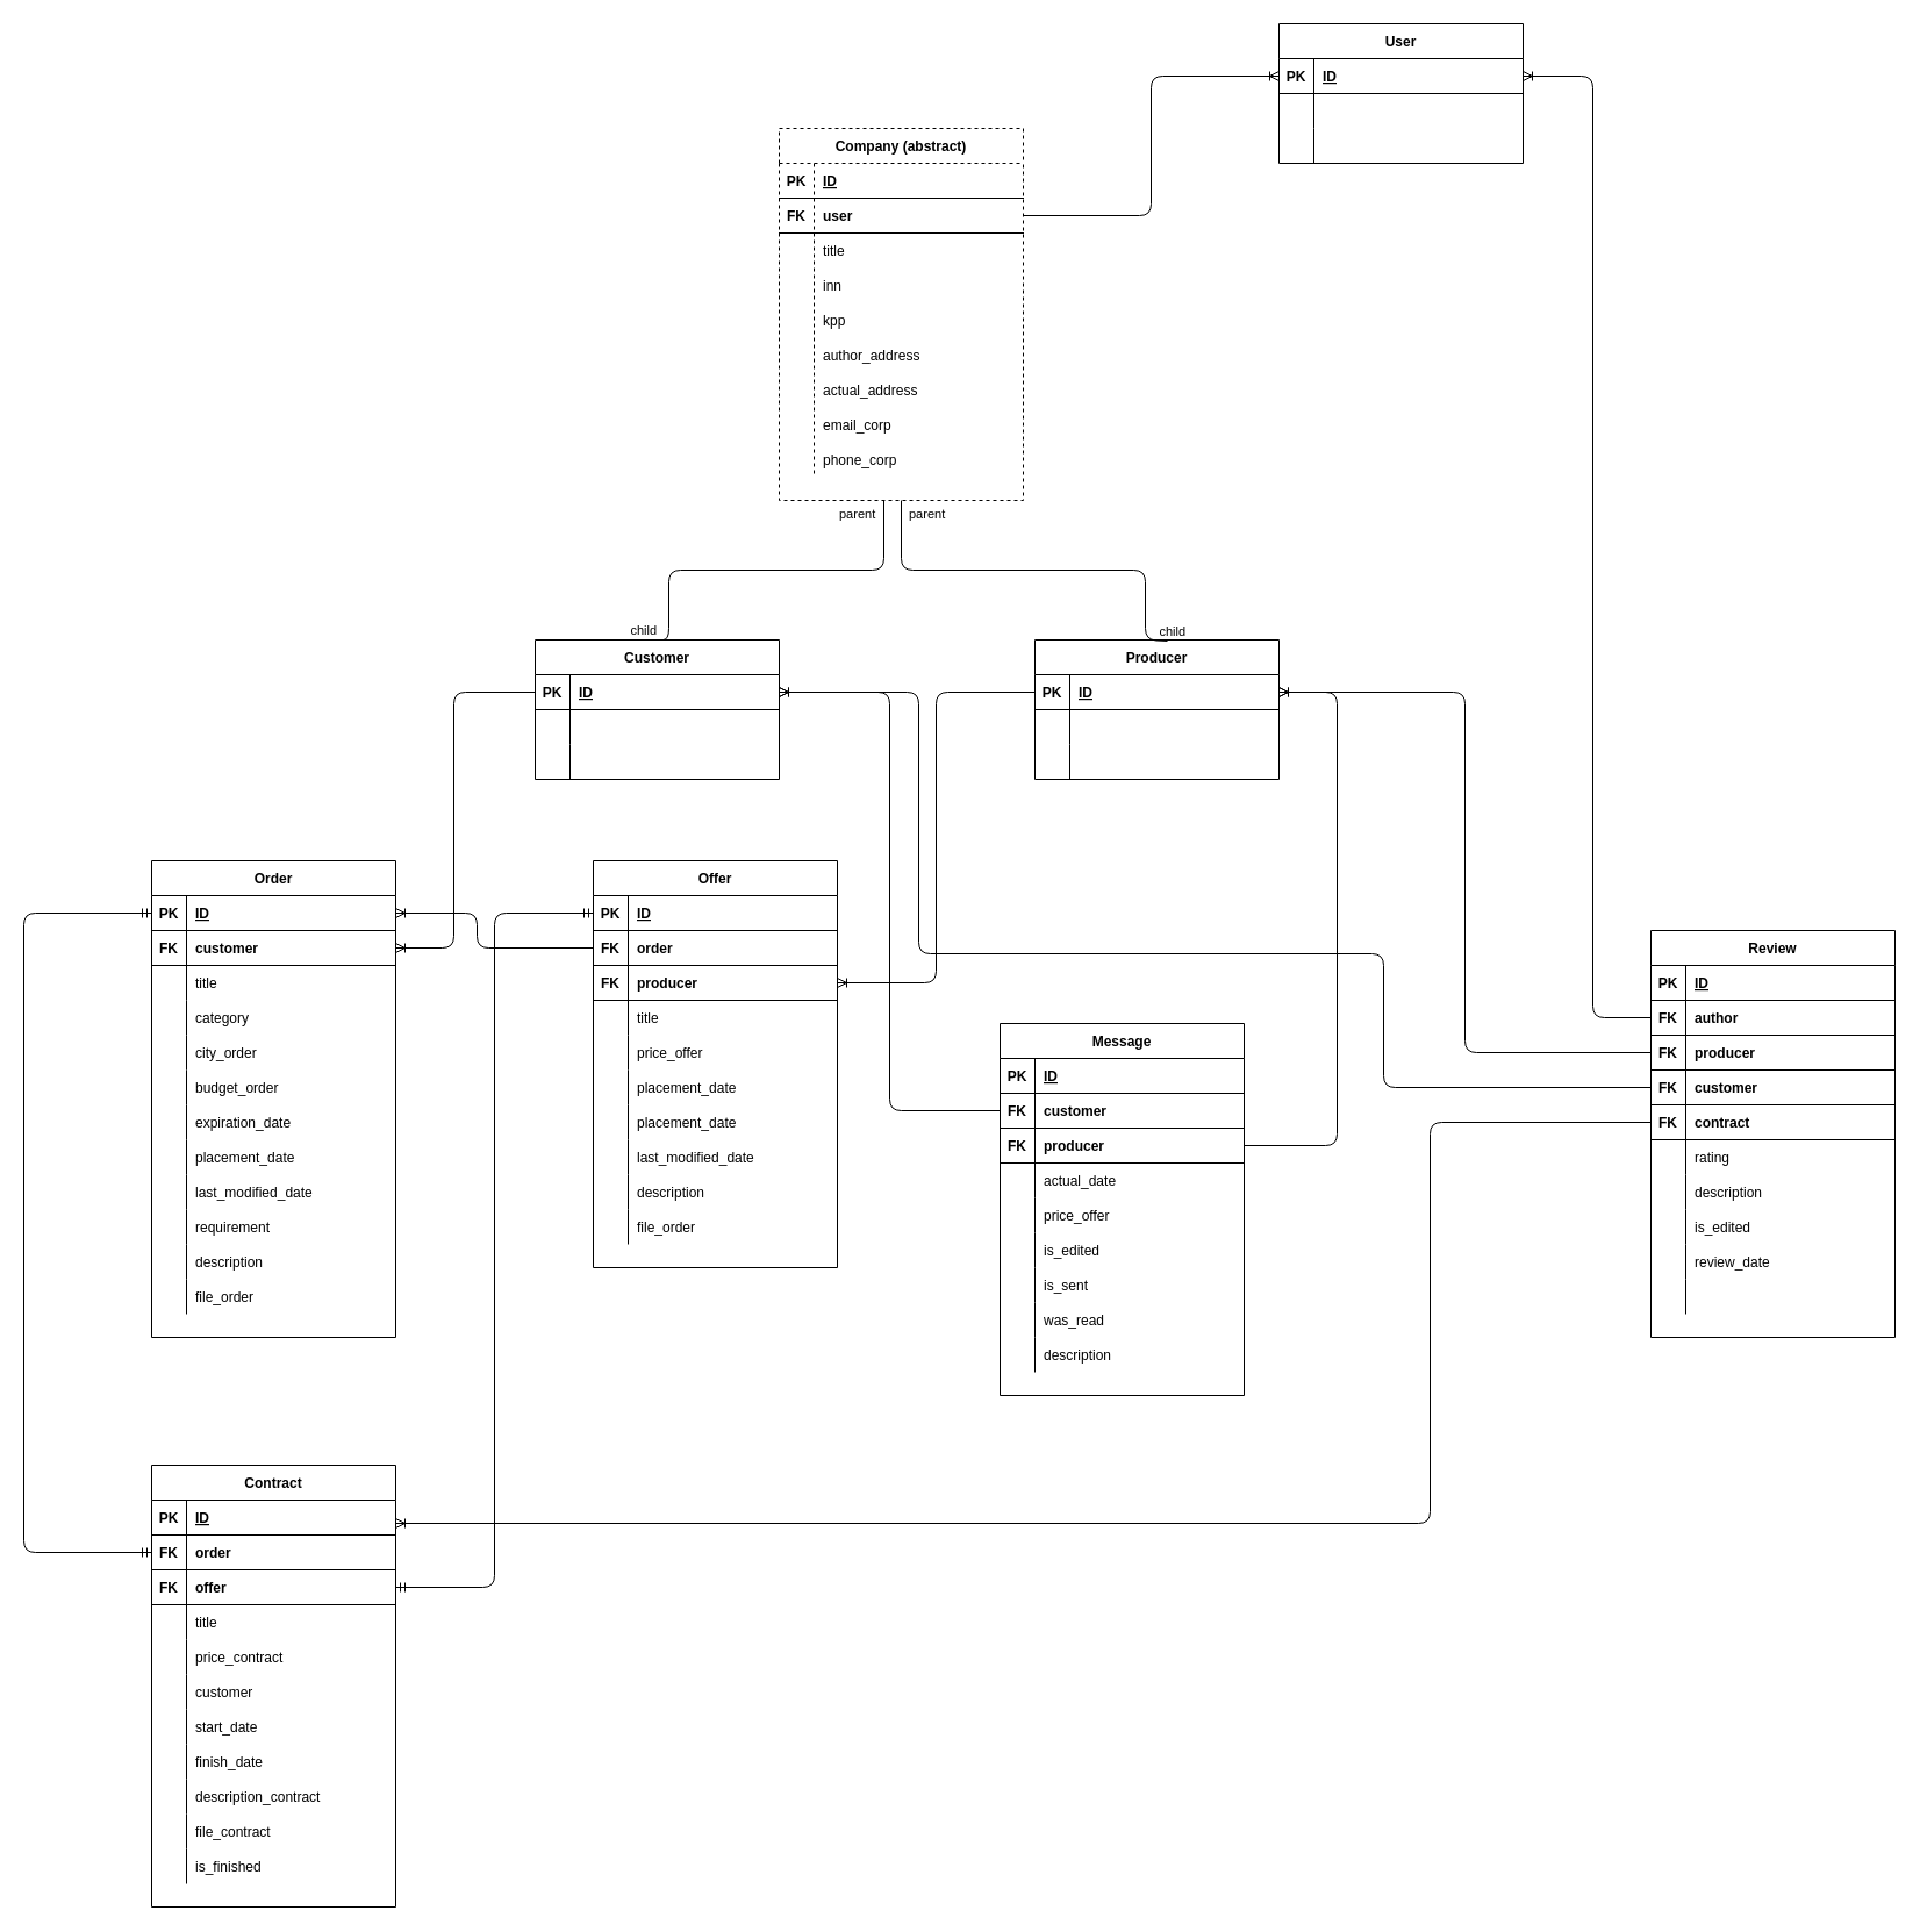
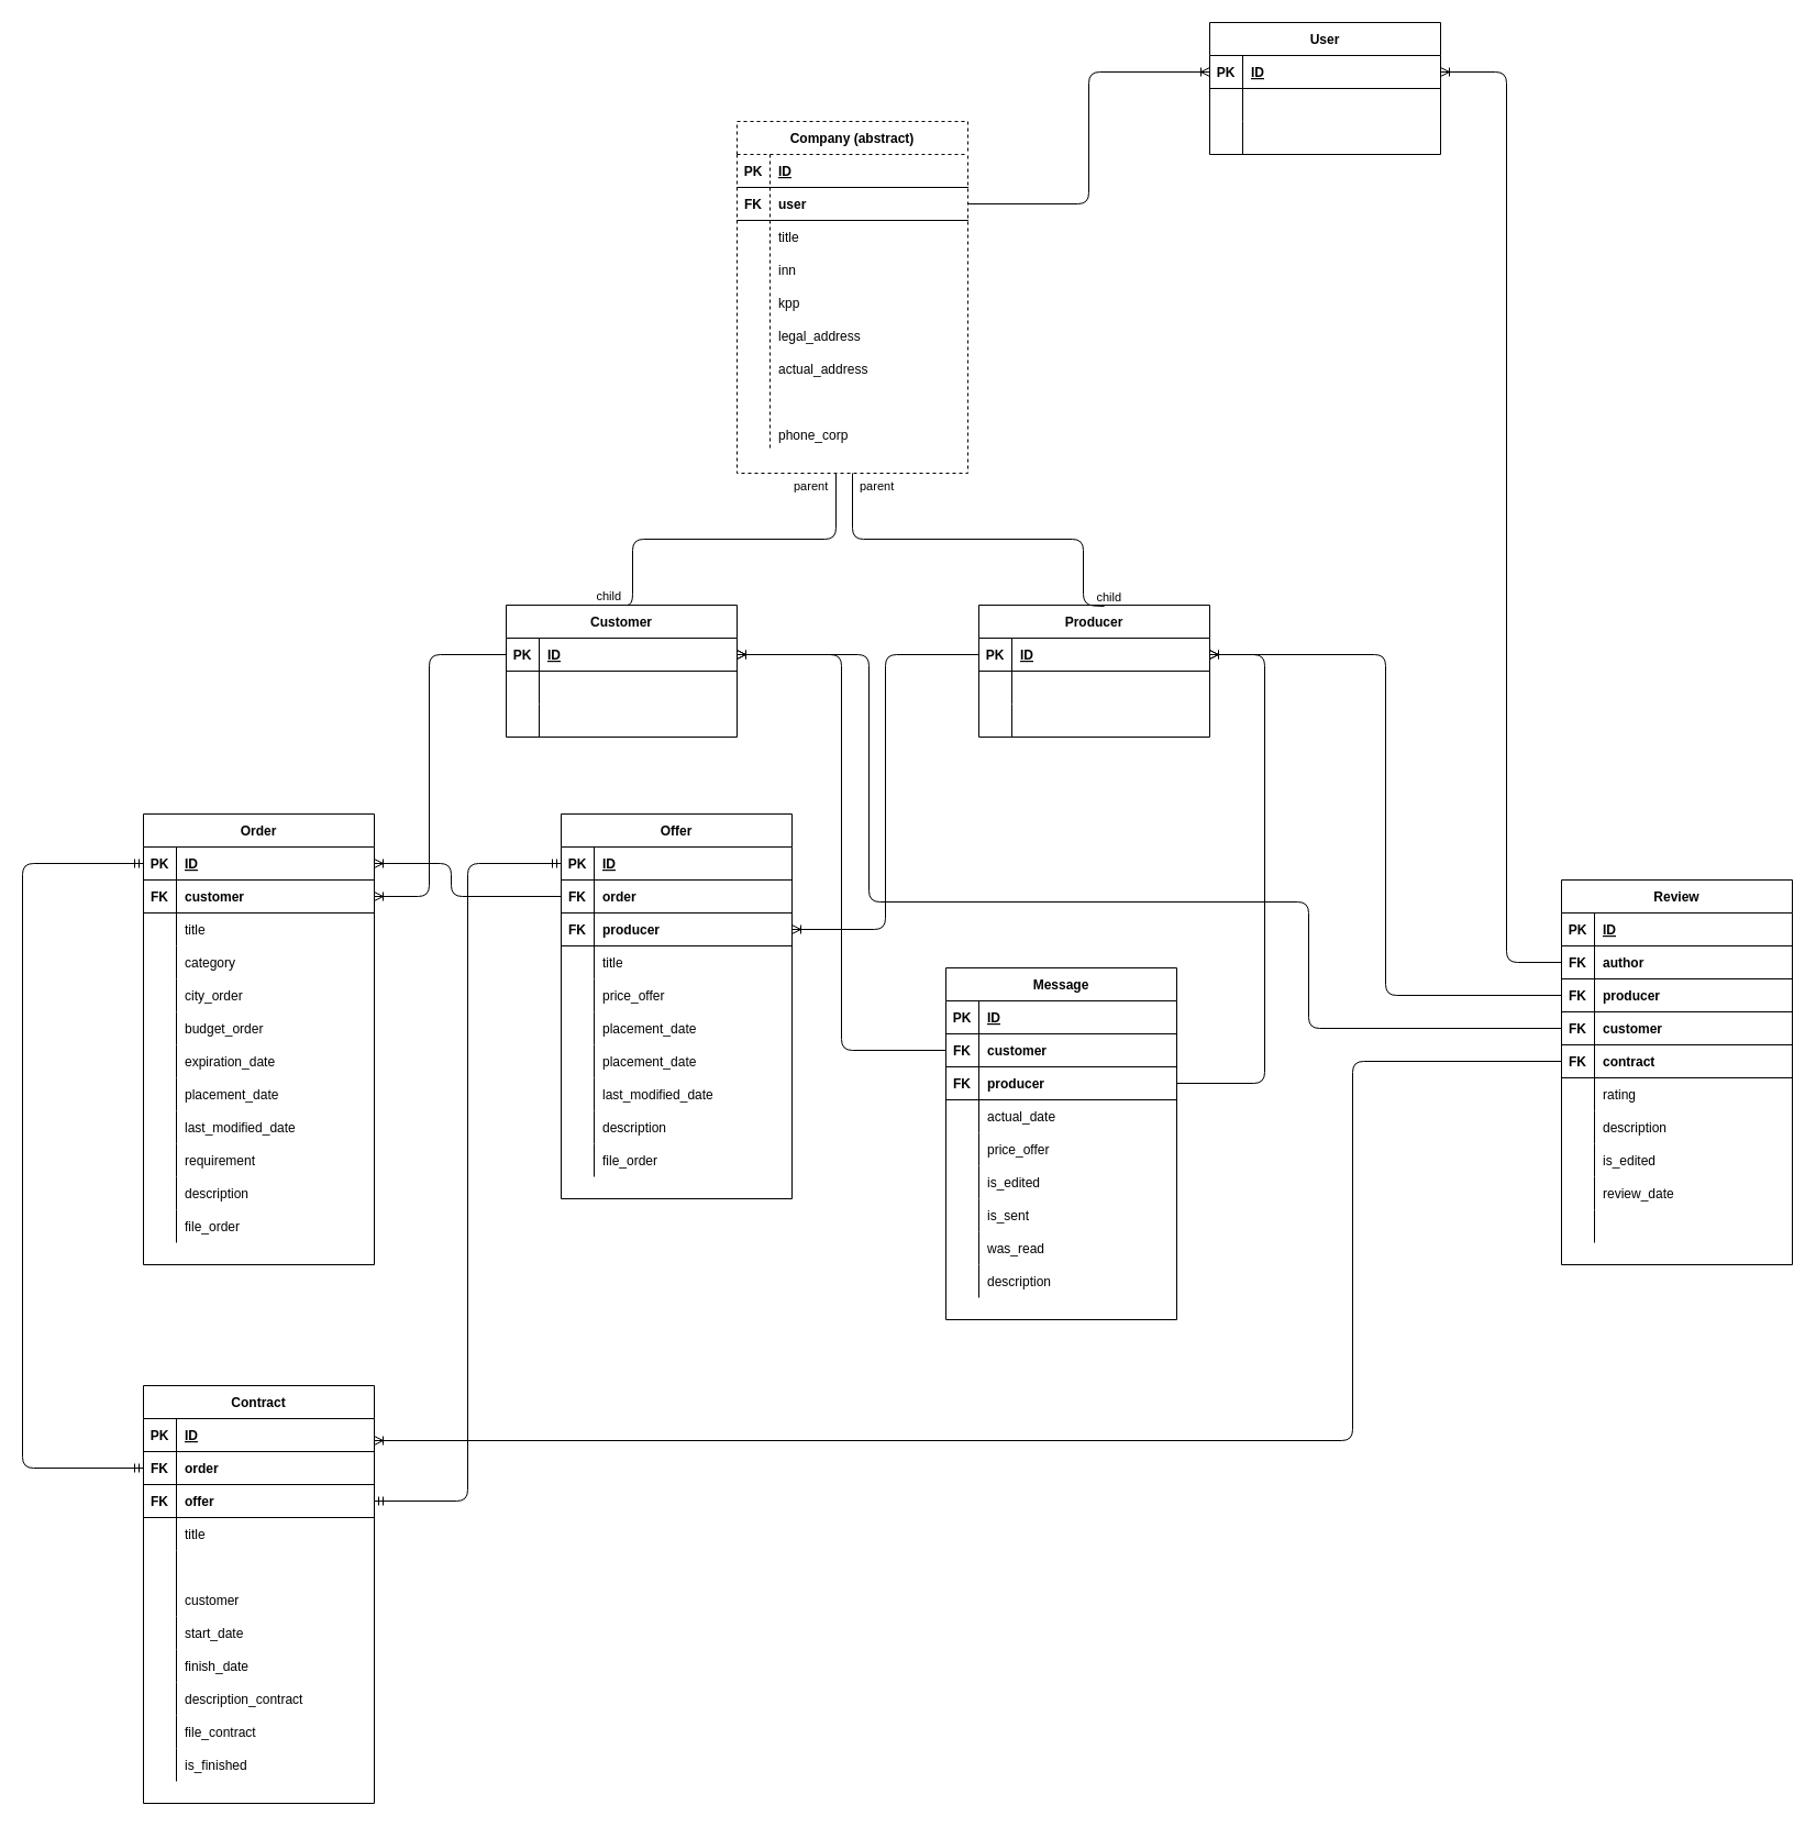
- <mxCell id="20" value="author_address" style="shape=partialRectangle;connectable=0;fillColor=none;top=0;left=0;bottom=0;right=0;align=left;spacingLeft=6;overflow=hidden;" parent="18" vertex="1"><mxGeometry x="30" width="180" height="30" as="geometry" /></mxCell>
+ <mxCell id="20" value="legal_address" style="shape=partialRectangle;connectable=0;fillColor=none;top=0;left=0;bottom=0;right=0;align=left;spacingLeft=6;overflow=hidden;" parent="18" vertex="1"><mxGeometry x="30" width="180" height="30" as="geometry" /></mxCell>
- <mxCell id="26" value="email_corp" style="shape=partialRectangle;connectable=0;fillColor=none;top=0;left=0;bottom=0;right=0;align=left;spacingLeft=6;overflow=hidden;" parent="24" vertex="1"><mxGeometry x="30" width="180" height="30" as="geometry" /></mxCell>
- <mxCell id="141" value="price_contract" style="shape=partialRectangle;connectable=0;fillColor=none;top=0;left=0;bottom=0;right=0;align=left;spacingLeft=6;overflow=hidden;" parent="139" vertex="1"><mxGeometry x="30" width="180" height="30" as="geometry" /></mxCell>
